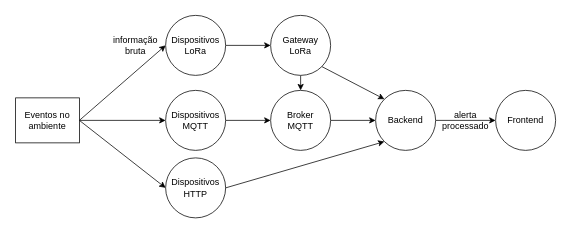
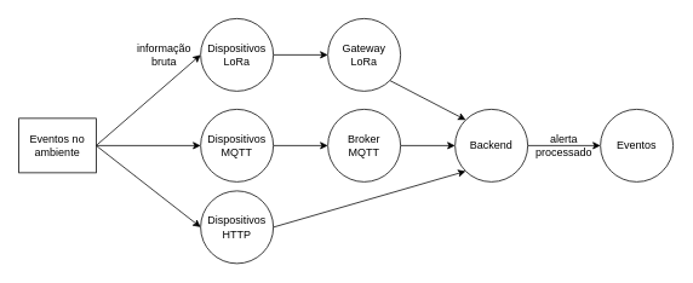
- <mxCell id="16" style="edgeStyle=none;html=1;exitX=0.5;exitY=1;exitDx=0;exitDy=0;entryX=0.5;entryY=0;entryDx=0;entryDy=0;" edge="1" parent="1" source="17" target="14"><mxGeometry relative="1" as="geometry" /></mxCell>
- <mxCell id="20" value="Frontend" style="ellipse;whiteSpace=wrap;html=1;aspect=fixed;" vertex="1" parent="1"><mxGeometry x="660" y="120" width="80" height="80" as="geometry" /></mxCell>
+ <mxCell id="20" value="Eventos" style="ellipse;whiteSpace=wrap;html=1;aspect=fixed;" vertex="1" parent="1"><mxGeometry x="660" y="120" width="80" height="80" as="geometry" /></mxCell>
